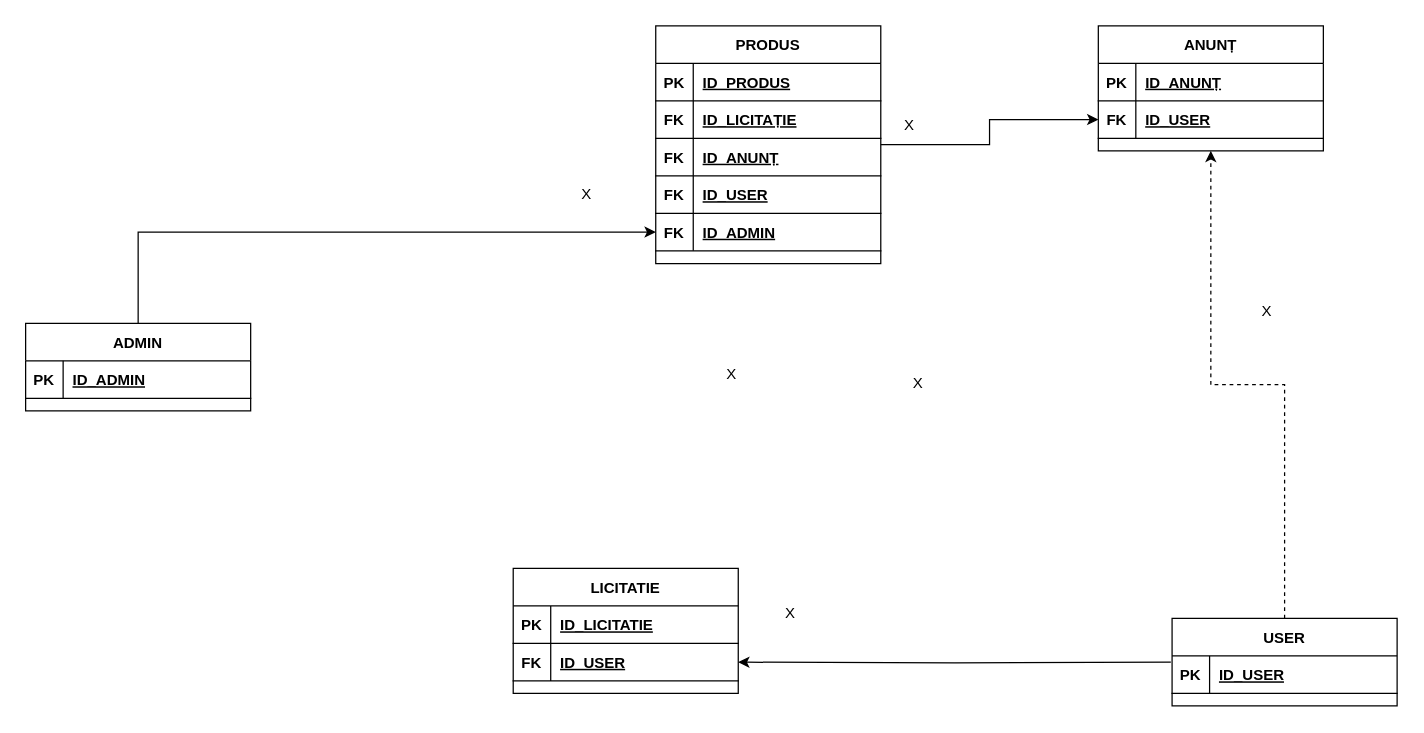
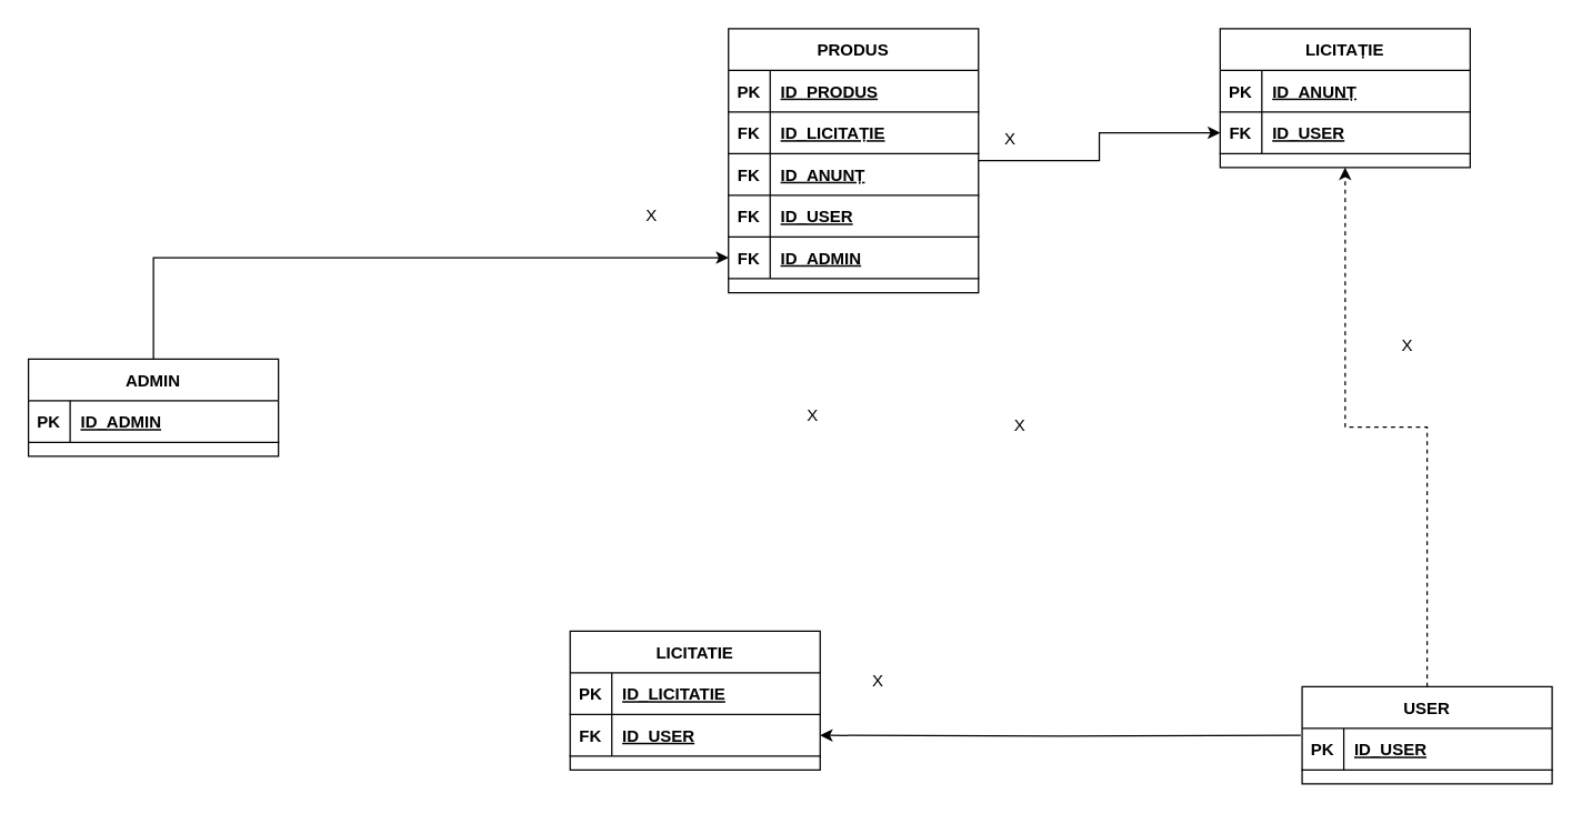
- <mxCell id="31" value="ANUNȚ" style="shape=table;startSize=30;container=1;collapsible=1;childLayout=tableLayout;fixedRows=1;rowLines=0;fontStyle=1;align=center;resizeLast=1;" vertex="1" parent="1"><mxGeometry x="878" y="20" width="180" height="100" as="geometry" /></mxCell>
+ <mxCell id="31" value="LICITAȚIE" style="shape=table;startSize=30;container=1;collapsible=1;childLayout=tableLayout;fixedRows=1;rowLines=0;fontStyle=1;align=center;resizeLast=1;" vertex="1" parent="1"><mxGeometry x="878" y="20" width="180" height="100" as="geometry" /></mxCell>
